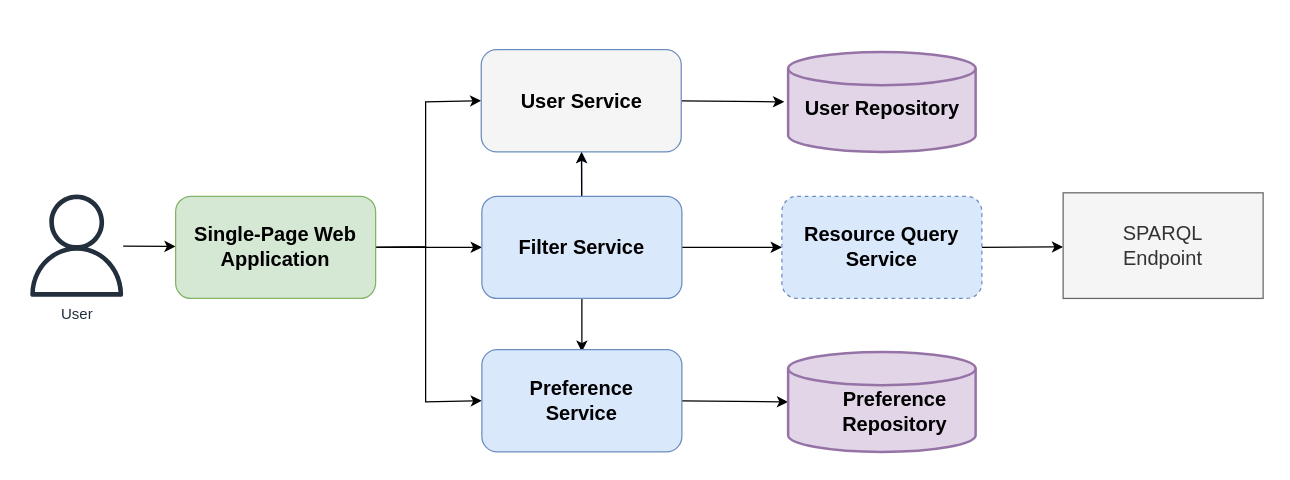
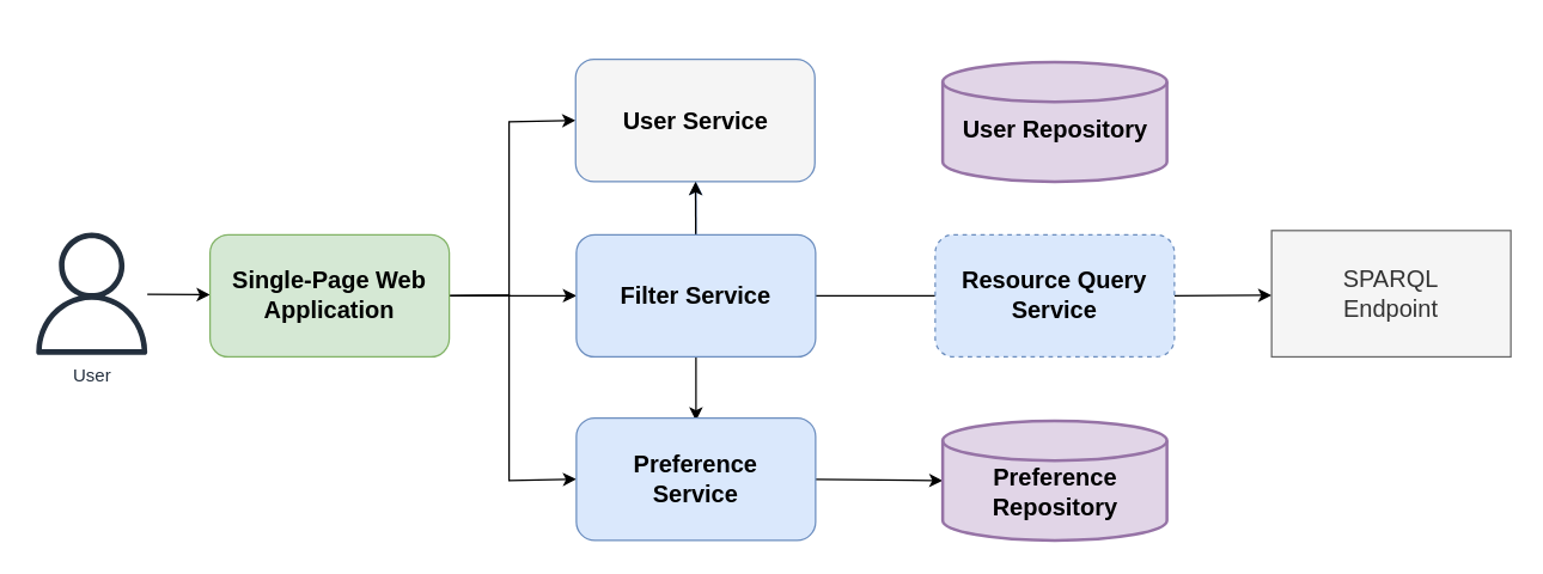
- <mxCell id="9" style="edgeStyle=none;rounded=0;orthogonalLoop=1;jettySize=auto;html=1;exitX=1;exitY=0.5;exitDx=0;exitDy=0;entryX=-0.021;entryY=0.333;entryDx=0;entryDy=0;entryPerimeter=0;fontSize=16;" parent="1" source="26" target="15" edge="1"><mxGeometry relative="1" as="geometry"><mxPoint x="550" y="81" as="sourcePoint" /></mxGeometry></mxCell>
- <mxCell id="21" style="edgeStyle=none;rounded=0;orthogonalLoop=1;jettySize=auto;html=1;exitX=1;exitY=0.5;exitDx=0;exitDy=0;fontSize=16;entryX=0;entryY=0.5;entryDx=0;entryDy=0;" parent="1" source="29" target="33" edge="1"><mxGeometry relative="1" as="geometry"><mxPoint x="620" y="199" as="targetPoint" /><mxPoint x="550" y="198.75" as="sourcePoint" /></mxGeometry></mxCell>
+ <mxCell id="21" style="edgeStyle=none;rounded=0;orthogonalLoop=1;jettySize=auto;html=1;exitX=1;exitY=0.5;exitDx=0;exitDy=0;fontSize=16;entryX=0;entryY=0.5;entryDx=0;entryDy=0;endArrow=none;" parent="1" source="29" target="33" edge="1"><mxGeometry relative="1" as="geometry"><mxPoint x="620" y="199" as="targetPoint" /><mxPoint x="550" y="198.75" as="sourcePoint" /></mxGeometry></mxCell>
- <mxCell id="17" value="&lt;b&gt;Preference&lt;br&gt;Repository&lt;br&gt;&lt;/b&gt;" style="text;html=1;align=center;verticalAlign=middle;resizable=0;points=[];autosize=1;strokeColor=none;fillColor=none;fontSize=16;" parent="1" vertex="1"><mxGeometry x="660" y="304" width="110" height="50" as="geometry" /></mxCell>
+ <mxCell id="17" value="&lt;b&gt;Preference&lt;br&gt;Repository&lt;br&gt;&lt;/b&gt;" style="text;html=1;align=center;verticalAlign=middle;resizable=0;points=[];autosize=1;strokeColor=none;fillColor=none;fontSize=16;" parent="1" vertex="1"><mxGeometry x="650" y="304" width="110" height="50" as="geometry" /></mxCell>
